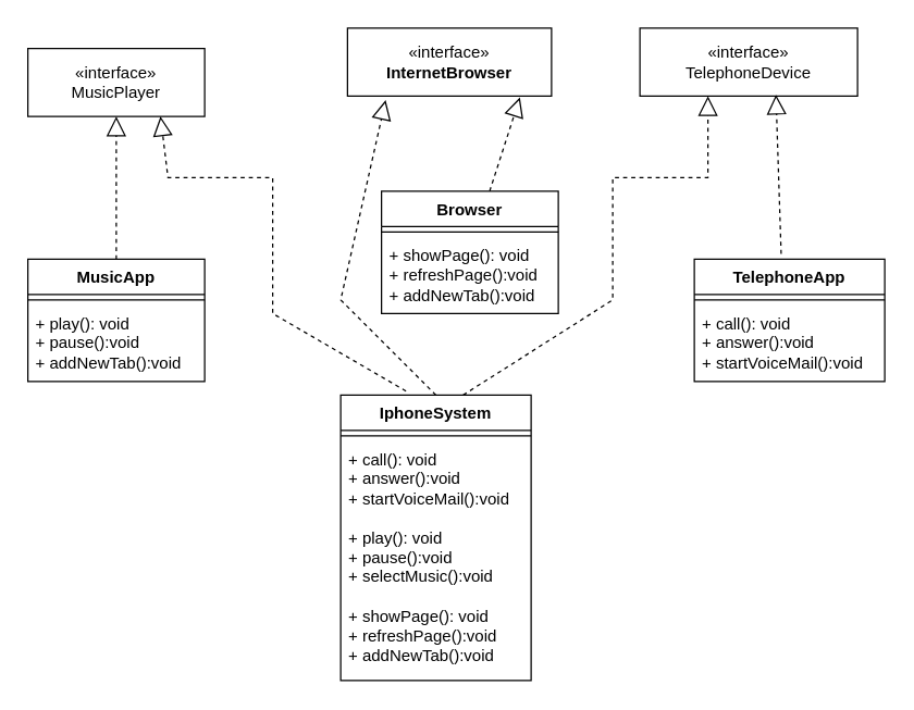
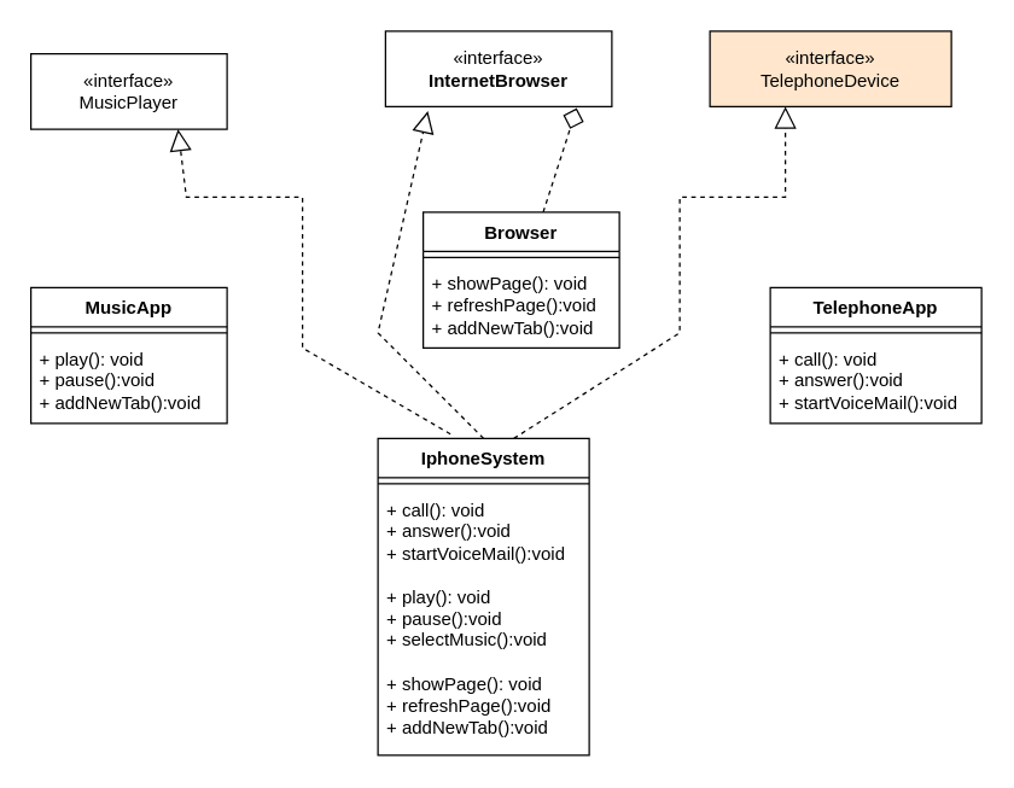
- <mxCell id="10" value="&lt;div&gt;&lt;br&gt;&lt;/div&gt;&lt;div&gt;«interface»&lt;/div&gt;&lt;div&gt;TelephoneDevice&lt;/div&gt;&lt;div&gt;&lt;br&gt;&lt;/div&gt;" style="html=1;whiteSpace=wrap;" vertex="1" parent="1"><mxGeometry x="470" y="20" width="160" height="50" as="geometry" /></mxCell>
+ <mxCell id="10" value="&lt;div&gt;&lt;br&gt;&lt;/div&gt;&lt;div&gt;«interface»&lt;/div&gt;&lt;div&gt;TelephoneDevice&lt;/div&gt;&lt;div&gt;&lt;br&gt;&lt;/div&gt;" style="html=1;whiteSpace=wrap;fillColor=#ffe6cc;" vertex="1" parent="1"><mxGeometry x="470" y="20" width="160" height="50" as="geometry" /></mxCell>
- <mxCell id="16" value="" style="endArrow=block;dashed=1;endFill=0;endSize=12;html=1;rounded=0;entryX=0.845;entryY=1.02;entryDx=0;entryDy=0;entryPerimeter=0;" edge="1" parent="1" source="2" target="5"><mxGeometry width="160" relative="1" as="geometry"><mxPoint x="320" y="80" as="sourcePoint" /><mxPoint x="490" y="90" as="targetPoint" /></mxGeometry></mxCell>
+ <mxCell id="16" value="" style="endArrow=diamond;dashed=1;endFill=0;endSize=12;html=1;rounded=0;entryX=0.845;entryY=1.02;entryDx=0;entryDy=0;entryPerimeter=0;" edge="1" parent="1" source="2" target="5"><mxGeometry width="160" relative="1" as="geometry"><mxPoint x="320" y="80" as="sourcePoint" /><mxPoint x="490" y="90" as="targetPoint" /></mxGeometry></mxCell>
- <mxCell id="15" value="" style="endArrow=block;dashed=1;endFill=0;endSize=12;html=1;rounded=0;exitX=0.456;exitY=-0.044;exitDx=0;exitDy=0;exitPerimeter=0;entryX=0.625;entryY=0.98;entryDx=0;entryDy=0;entryPerimeter=0;" edge="1" parent="1" source="11" target="10"><mxGeometry width="160" relative="1" as="geometry"><mxPoint x="320" y="80" as="sourcePoint" /><mxPoint x="570" y="80" as="targetPoint" /></mxGeometry></mxCell>
- <mxCell id="14" value="" style="endArrow=block;dashed=1;endFill=0;endSize=12;html=1;rounded=0;exitX=0.5;exitY=0;exitDx=0;exitDy=0;" edge="1" parent="1" source="6" target="9"><mxGeometry width="160" relative="1" as="geometry"><mxPoint x="320" y="80" as="sourcePoint" /><mxPoint x="440" y="80" as="targetPoint" /></mxGeometry></mxCell>
